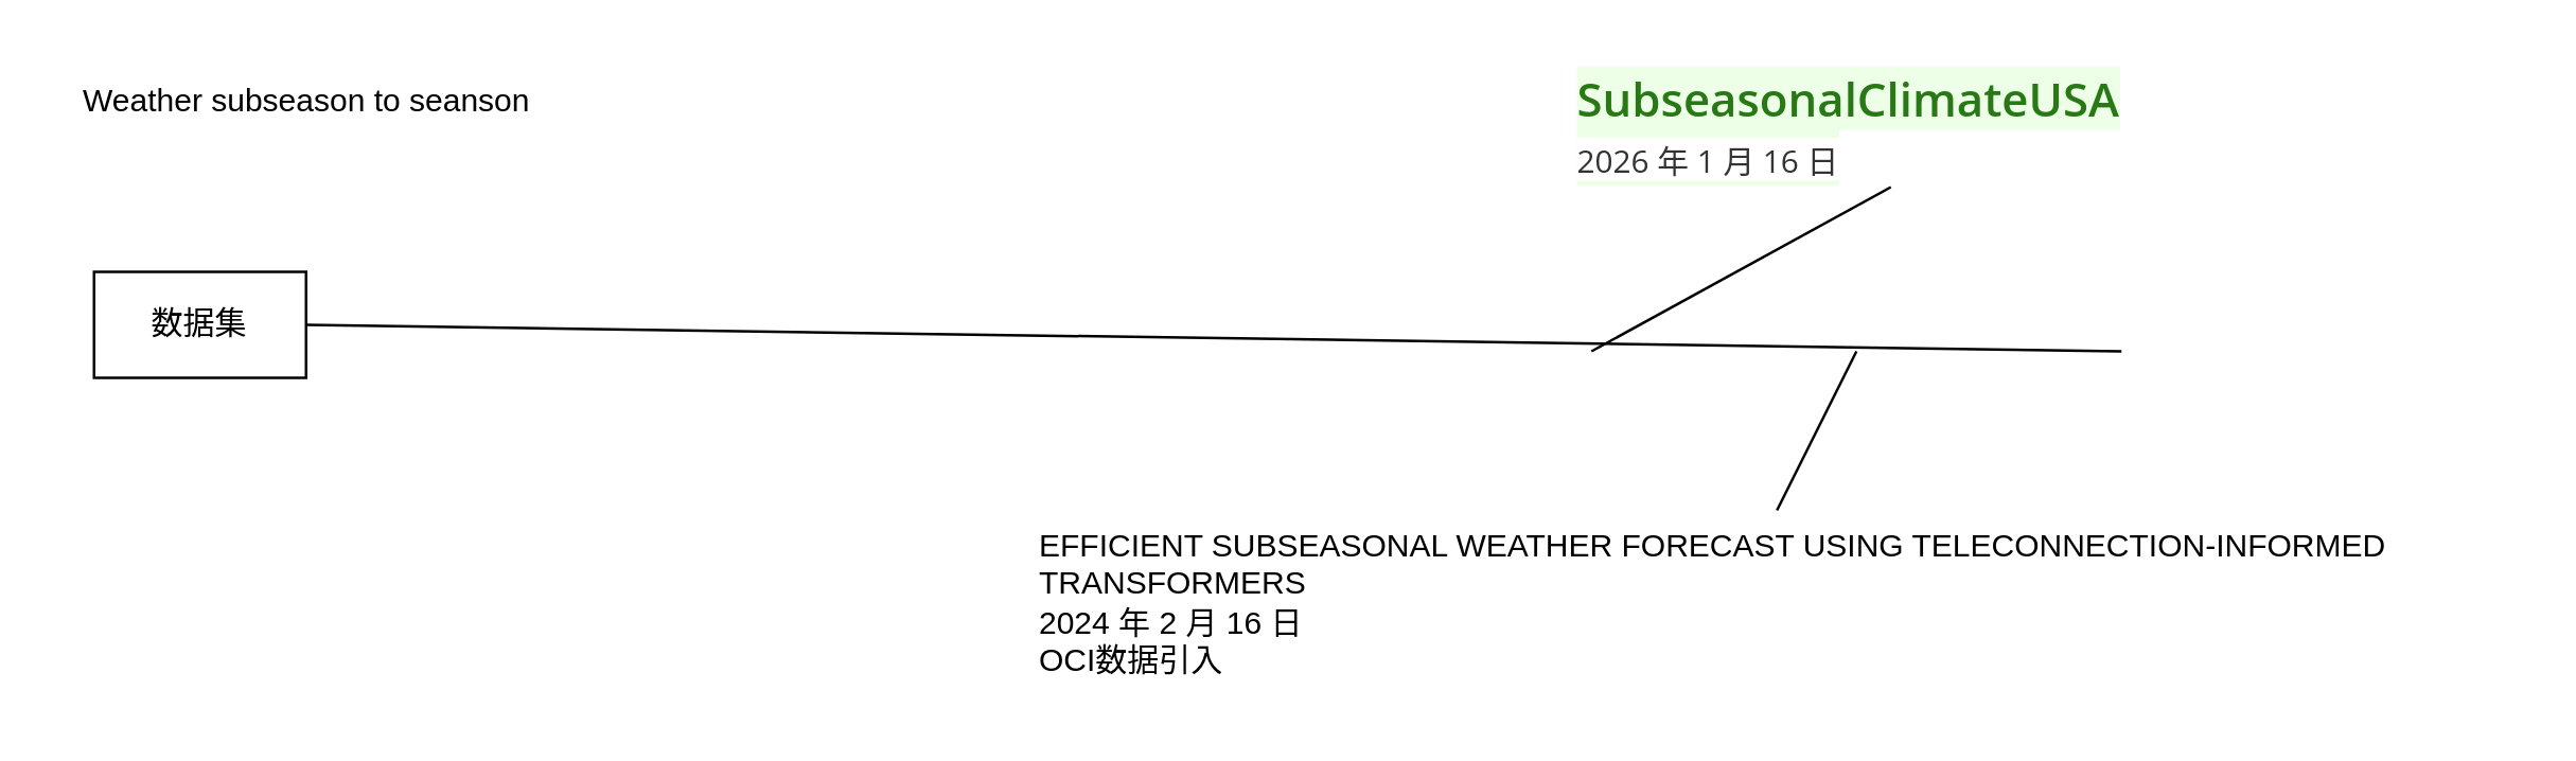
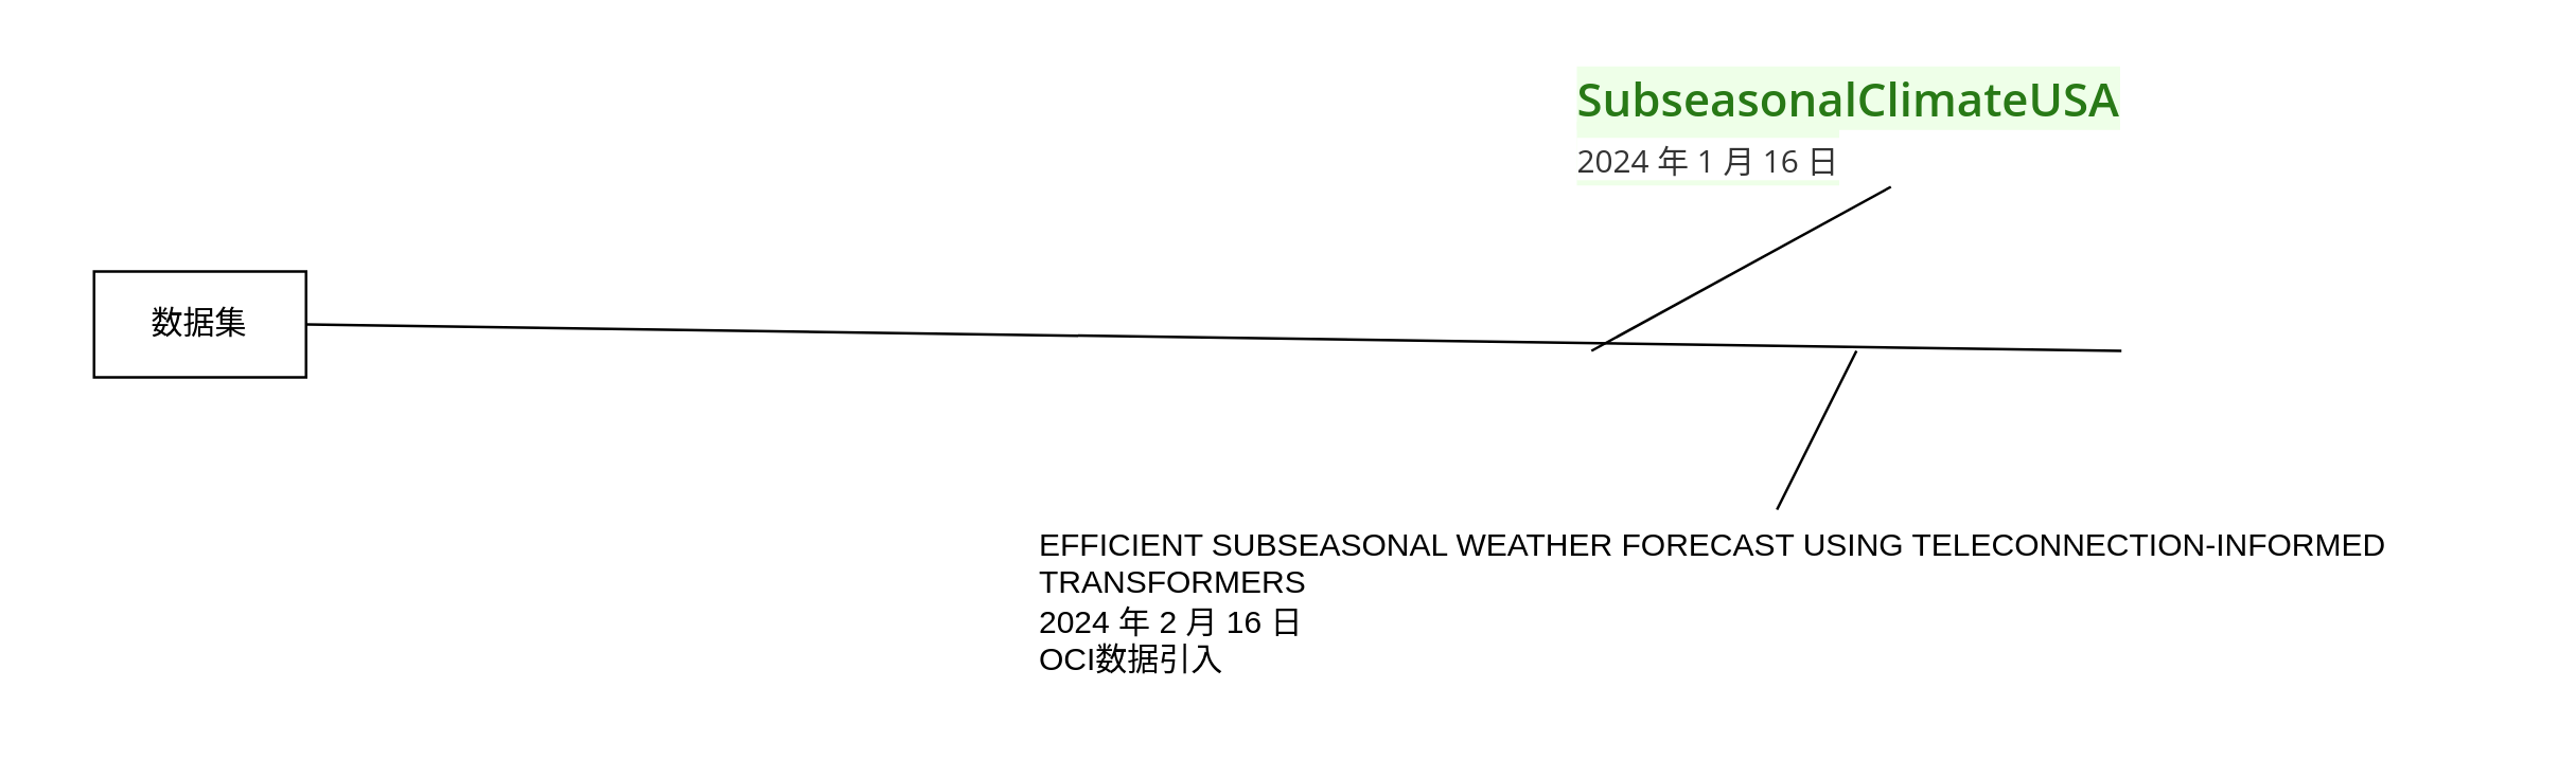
- <mxCell id="6" value="&lt;span style=&quot;color: rgb(40, 121, 22); font-family: &amp;quot;Open Sans&amp;quot;, &amp;quot;Lucida Grande&amp;quot;, &amp;quot;Helvetica Neue&amp;quot;, Helvetica, Arial, sans-serif; font-size: 17.5px; font-style: normal; font-variant-ligatures: normal; font-variant-caps: normal; font-weight: 600; letter-spacing: normal; orphans: 2; text-align: left; text-indent: 0px; text-transform: none; widows: 2; word-spacing: 0px; -webkit-text-stroke-width: 0px; white-space: normal; background-color: rgb(238, 255, 232); text-decoration-thickness: initial; text-decoration-style: initial; text-decoration-color: initial; display: inline !important; float: none;&quot;&gt;SubseasonalClimateUSA&lt;/span&gt;&lt;div&gt;&lt;span style=&quot;color: rgb(40, 121, 22); font-family: &amp;quot;Open Sans&amp;quot;, &amp;quot;Lucida Grande&amp;quot;, &amp;quot;Helvetica Neue&amp;quot;, Helvetica, Arial, sans-serif; font-size: 17.5px; font-style: normal; font-variant-ligatures: normal; font-variant-caps: normal; font-weight: 600; letter-spacing: normal; orphans: 2; text-align: left; text-indent: 0px; text-transform: none; widows: 2; word-spacing: 0px; -webkit-text-stroke-width: 0px; white-space: normal; background-color: rgb(238, 255, 232); text-decoration-thickness: initial; text-decoration-style: initial; text-decoration-color: initial; display: inline !important; float: none;&quot;&gt;&lt;span style=&quot;color: rgb(51, 51, 51); font-size: 11.9px; font-weight: 400; background-color: rgb(255, 255, 255);&quot;&gt;2026 年 1 月 16 日&lt;/span&gt;&lt;br&gt;&lt;/span&gt;&lt;/div&gt;" style="text;whiteSpace=wrap;html=1;" vertex="1" parent="1"><mxGeometry x="593" y="20" width="240" height="50" as="geometry" /></mxCell>
+ <mxCell id="6" value="&lt;span style=&quot;color: rgb(40, 121, 22); font-family: &amp;quot;Open Sans&amp;quot;, &amp;quot;Lucida Grande&amp;quot;, &amp;quot;Helvetica Neue&amp;quot;, Helvetica, Arial, sans-serif; font-size: 17.5px; font-style: normal; font-variant-ligatures: normal; font-variant-caps: normal; font-weight: 600; letter-spacing: normal; orphans: 2; text-align: left; text-indent: 0px; text-transform: none; widows: 2; word-spacing: 0px; -webkit-text-stroke-width: 0px; white-space: normal; background-color: rgb(238, 255, 232); text-decoration-thickness: initial; text-decoration-style: initial; text-decoration-color: initial; display: inline !important; float: none;&quot;&gt;SubseasonalClimateUSA&lt;/span&gt;&lt;div&gt;&lt;span style=&quot;color: rgb(40, 121, 22); font-family: &amp;quot;Open Sans&amp;quot;, &amp;quot;Lucida Grande&amp;quot;, &amp;quot;Helvetica Neue&amp;quot;, Helvetica, Arial, sans-serif; font-size: 17.5px; font-style: normal; font-variant-ligatures: normal; font-variant-caps: normal; font-weight: 600; letter-spacing: normal; orphans: 2; text-align: left; text-indent: 0px; text-transform: none; widows: 2; word-spacing: 0px; -webkit-text-stroke-width: 0px; white-space: normal; background-color: rgb(238, 255, 232); text-decoration-thickness: initial; text-decoration-style: initial; text-decoration-color: initial; display: inline !important; float: none;&quot;&gt;&lt;span style=&quot;color: rgb(51, 51, 51); font-size: 11.9px; font-weight: 400; background-color: rgb(255, 255, 255);&quot;&gt;2024 年 1 月 16 日&lt;/span&gt;&lt;br&gt;&lt;/span&gt;&lt;/div&gt;" style="text;whiteSpace=wrap;html=1;" vertex="1" parent="1"><mxGeometry x="593" y="20" width="240" height="50" as="geometry" /></mxCell>
- <mxCell id="2" value="Weather subseason to seanson&lt;div&gt;&lt;br&gt;&lt;/div&gt;" style="text;html=1;align=center;verticalAlign=middle;resizable=0;points=[];autosize=1;strokeColor=none;fillColor=none;" vertex="1" parent="1"><mxGeometry x="20" y="25" width="190" height="40" as="geometry" /></mxCell>
